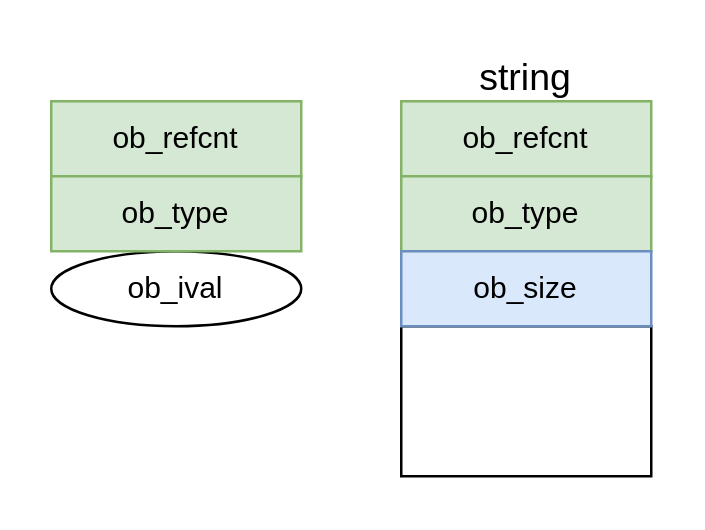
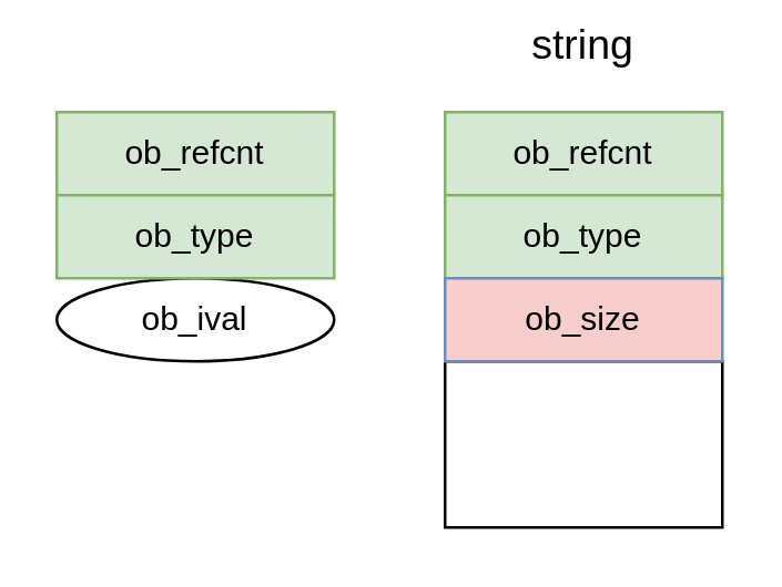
- <mxCell id="14" value="&lt;font style=&quot;font-size: 15px&quot;&gt;string&lt;/font&gt;" style="text;html=1;strokeColor=none;fillColor=none;align=center;verticalAlign=middle;whiteSpace=wrap;rounded=0;" vertex="1" parent="1"><mxGeometry x="190" y="20" width="40" height="20" as="geometry" /></mxCell>
+ <mxCell id="14" value="&lt;font style=&quot;font-size: 15px&quot;&gt;string&lt;/font&gt;" style="text;html=1;strokeColor=none;fillColor=none;align=center;verticalAlign=middle;whiteSpace=wrap;rounded=0;" vertex="1" parent="1"><mxGeometry x="190" y="5" width="40" height="20" as="geometry" /></mxCell>
- <mxCell id="7" value="ob_size" style="rounded=0;whiteSpace=wrap;html=1;fillColor=#dae8fc;strokeColor=#6c8ebf;" vertex="1" parent="2"><mxGeometry y="60" width="100" height="30" as="geometry" /></mxCell>
+ <mxCell id="7" value="ob_size" style="rounded=0;whiteSpace=wrap;html=1;fillColor=#f8cecc;strokeColor=#6c8ebf;" vertex="1" parent="2"><mxGeometry y="60" width="100" height="30" as="geometry" /></mxCell>
